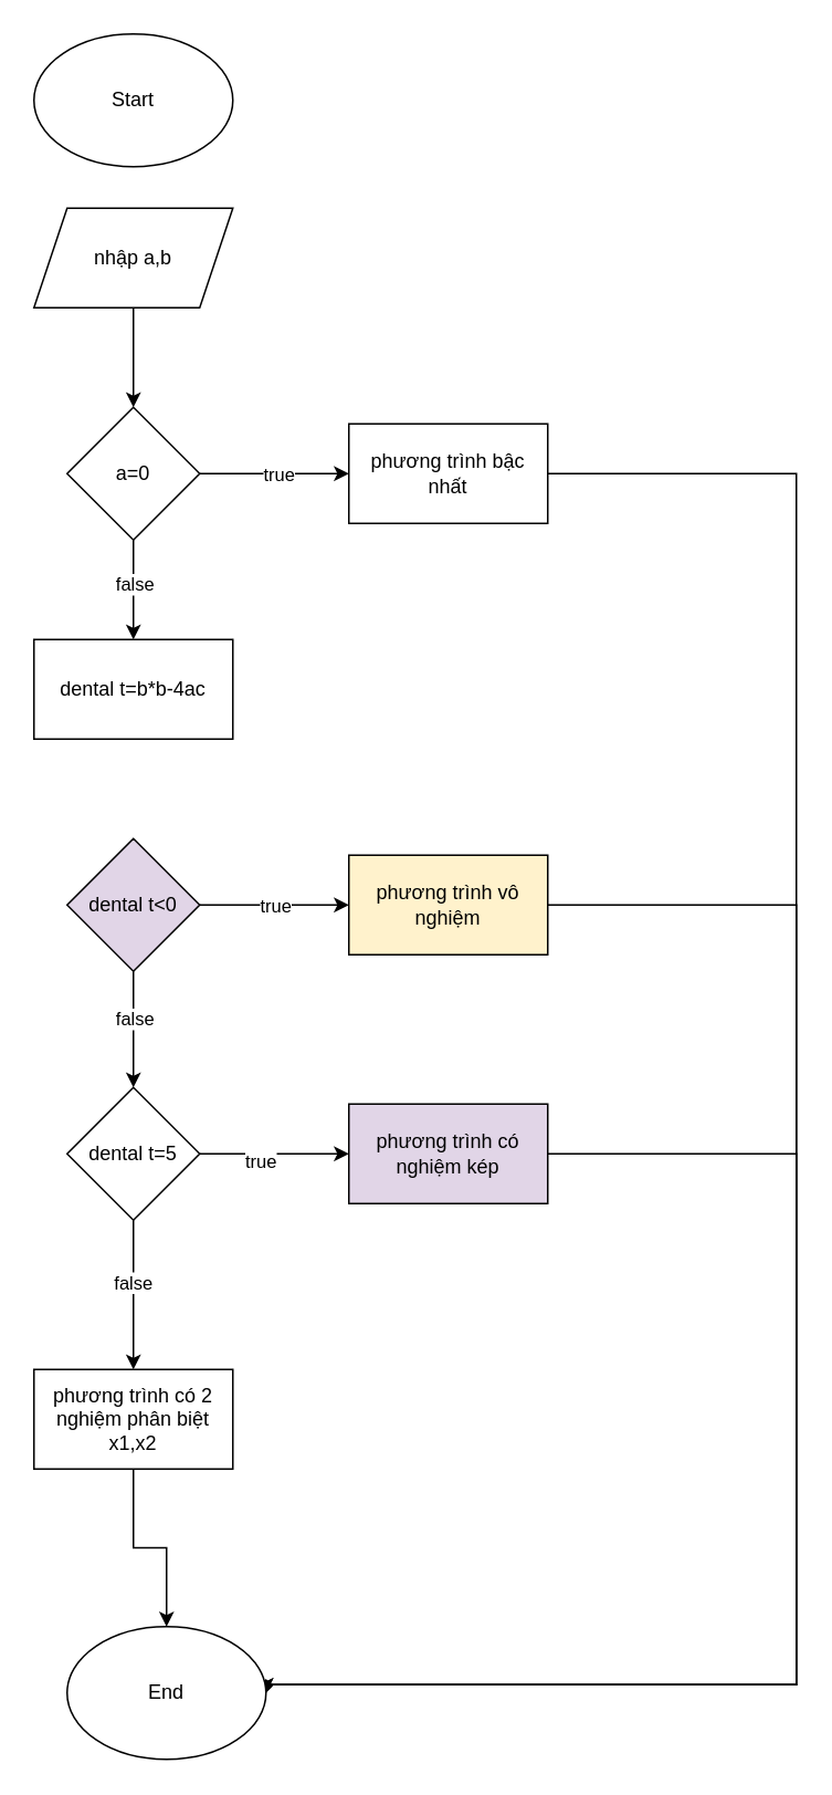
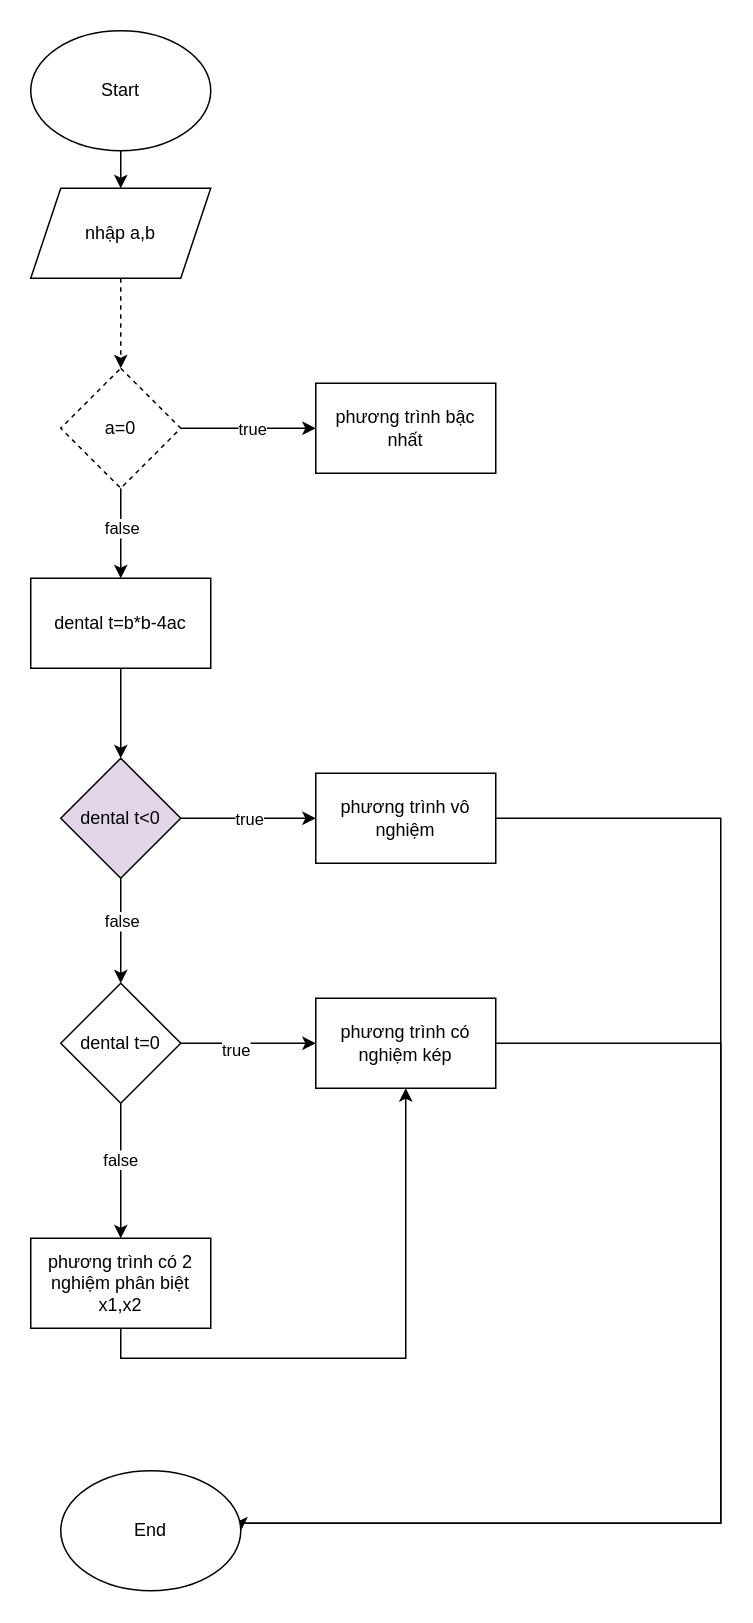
+ <mxCell id="2" style="edgeStyle=orthogonalEdgeStyle;rounded=0;orthogonalLoop=1;jettySize=auto;html=1;exitX=0.5;exitY=1;exitDx=0;exitDy=0;entryX=0.5;entryY=0;entryDx=0;entryDy=0;" edge="1" parent="1" source="3" target="5"><mxGeometry relative="1" as="geometry" /></mxCell>
- <mxCell id="4" style="edgeStyle=orthogonalEdgeStyle;rounded=0;orthogonalLoop=1;jettySize=auto;html=1;exitX=0.5;exitY=1;exitDx=0;exitDy=0;entryX=0.5;entryY=0;entryDx=0;entryDy=0;" edge="1" parent="1" source="5" target="10"><mxGeometry relative="1" as="geometry" /></mxCell>
+ <mxCell id="4" style="edgeStyle=orthogonalEdgeStyle;rounded=0;orthogonalLoop=1;jettySize=auto;html=1;exitX=0.5;exitY=1;exitDx=0;exitDy=0;entryX=0.5;entryY=0;entryDx=0;entryDy=0;dashed=1;" edge="1" parent="1" source="5" target="10"><mxGeometry relative="1" as="geometry" /></mxCell>
- <mxCell id="10" value="a=0" style="rhombus;whiteSpace=wrap;html=1;" vertex="1" parent="1"><mxGeometry x="40" y="245" width="80" height="80" as="geometry" /></mxCell>
+ <mxCell id="10" value="a=0" style="rhombus;whiteSpace=wrap;html=1;dashed=1;" vertex="1" parent="1"><mxGeometry x="40" y="245" width="80" height="80" as="geometry" /></mxCell>
- <mxCell id="11" style="edgeStyle=orthogonalEdgeStyle;rounded=0;orthogonalLoop=1;jettySize=auto;html=1;exitX=1;exitY=0.5;exitDx=0;exitDy=0;entryX=1;entryY=0.5;entryDx=0;entryDy=0;" edge="1" parent="1" source="12" target="31"><mxGeometry relative="1" as="geometry"><mxPoint x="460" y="1015" as="targetPoint" /><Array as="points"><mxPoint x="480" y="285" /><mxPoint x="480" y="1015" /></Array></mxGeometry></mxCell>
+ <mxCell id="13" style="edgeStyle=orthogonalEdgeStyle;rounded=0;orthogonalLoop=1;jettySize=auto;html=1;exitX=0.5;exitY=1;exitDx=0;exitDy=0;entryX=0.5;entryY=0;entryDx=0;entryDy=0;" edge="1" parent="1" source="14" target="19"><mxGeometry relative="1" as="geometry"><mxPoint x="80" y="495" as="targetPoint" /></mxGeometry></mxCell>
- <mxCell id="21" value="phương trình vô nghiệm" style="rounded=0;whiteSpace=wrap;html=1;fillColor=#fff2cc;" vertex="1" parent="1"><mxGeometry x="210" y="515" width="120" height="60" as="geometry" /></mxCell>
+ <mxCell id="21" value="phương trình vô nghiệm" style="rounded=0;whiteSpace=wrap;html=1;" vertex="1" parent="1"><mxGeometry x="210" y="515" width="120" height="60" as="geometry" /></mxCell>
- <mxCell id="26" value="dental t=5" style="rhombus;whiteSpace=wrap;html=1;" vertex="1" parent="1"><mxGeometry x="40" y="655" width="80" height="80" as="geometry" /></mxCell>
+ <mxCell id="26" value="dental t=0" style="rhombus;whiteSpace=wrap;html=1;" vertex="1" parent="1"><mxGeometry x="40" y="655" width="80" height="80" as="geometry" /></mxCell>
- <mxCell id="28" value="phương trình có nghiệm kép" style="rounded=0;whiteSpace=wrap;html=1;fillColor=#e1d5e7;" vertex="1" parent="1"><mxGeometry x="210" y="665" width="120" height="60" as="geometry" /></mxCell>
+ <mxCell id="28" value="phương trình có nghiệm kép" style="rounded=0;whiteSpace=wrap;html=1;" vertex="1" parent="1"><mxGeometry x="210" y="665" width="120" height="60" as="geometry" /></mxCell>
- <mxCell id="29" style="edgeStyle=orthogonalEdgeStyle;rounded=0;orthogonalLoop=1;jettySize=auto;html=1;exitX=0.5;exitY=1;exitDx=0;exitDy=0;" edge="1" parent="1" source="30" target="31"><mxGeometry relative="1" as="geometry" /></mxCell>
+ <mxCell id="29" style="edgeStyle=orthogonalEdgeStyle;rounded=0;orthogonalLoop=1;jettySize=auto;html=1;exitX=0.5;exitY=1;exitDx=0;exitDy=0;" edge="1" parent="1" source="30" target="28"><mxGeometry relative="1" as="geometry" /></mxCell>
- <mxCell id="27" style="edgeStyle=orthogonalEdgeStyle;rounded=0;orthogonalLoop=1;jettySize=auto;html=1;exitX=1;exitY=0.5;exitDx=0;exitDy=0;entryX=1;entryY=0.5;entryDx=0;entryDy=0;endArrow=diamond;" edge="1" parent="1" source="28" target="31"><mxGeometry relative="1" as="geometry"><Array as="points"><mxPoint x="480" y="695" /><mxPoint x="480" y="1015" /></Array></mxGeometry></mxCell>
+ <mxCell id="27" style="edgeStyle=orthogonalEdgeStyle;rounded=0;orthogonalLoop=1;jettySize=auto;html=1;exitX=1;exitY=0.5;exitDx=0;exitDy=0;entryX=1;entryY=0.5;entryDx=0;entryDy=0;" edge="1" parent="1" source="28" target="31"><mxGeometry relative="1" as="geometry"><Array as="points"><mxPoint x="480" y="695" /><mxPoint x="480" y="1015" /></Array></mxGeometry></mxCell>
